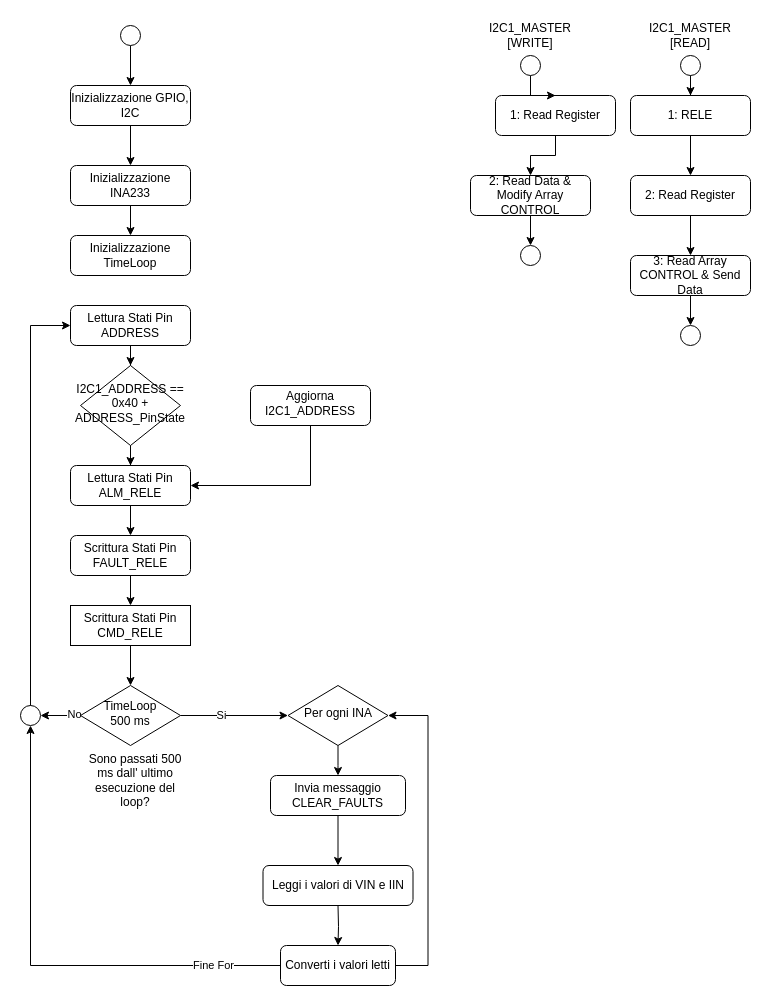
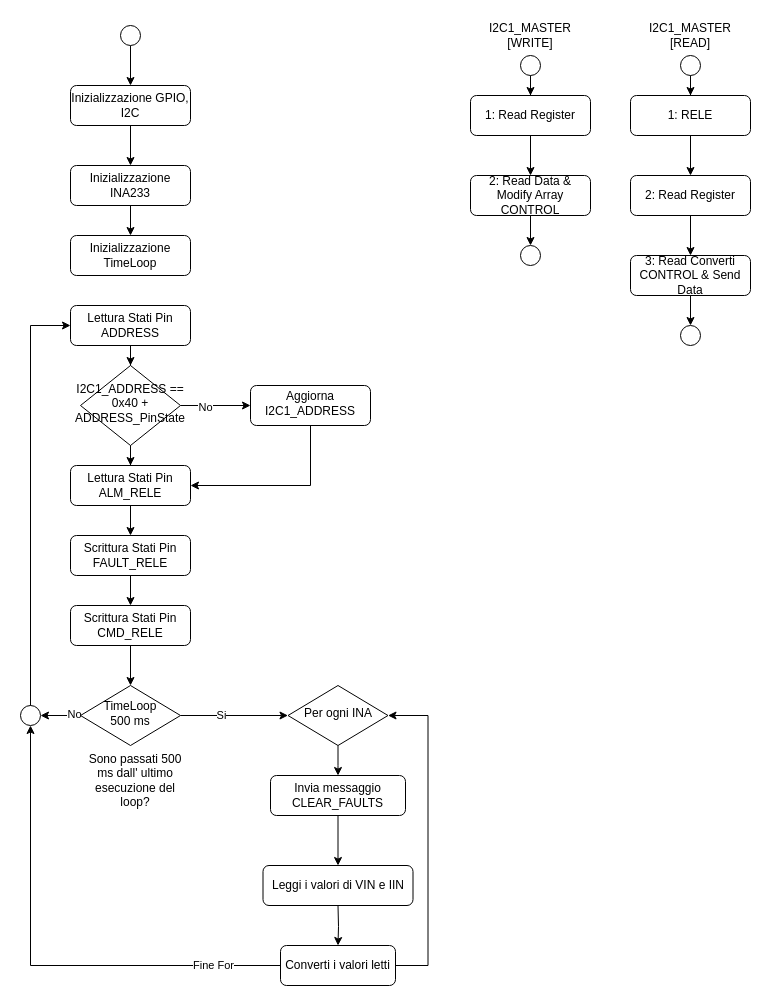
- <mxCell id="42" value="1: Read Register" style="rounded=1;whiteSpace=wrap;html=1;fontSize=12;glass=0;strokeWidth=1;shadow=0;" vertex="1" parent="1"><mxGeometry x="495" y="95" width="120" height="40" as="geometry" /></mxCell>
+ <mxCell id="42" value="1: Read Register" style="rounded=1;whiteSpace=wrap;html=1;fontSize=12;glass=0;strokeWidth=1;shadow=0;" vertex="1" parent="1"><mxGeometry x="470" y="95" width="120" height="40" as="geometry" /></mxCell>
- <mxCell id="53" value="3: Read Array CONTROL &amp;amp; Send Data" style="rounded=1;whiteSpace=wrap;html=1;fontSize=12;glass=0;strokeWidth=1;shadow=0;" vertex="1" parent="1"><mxGeometry x="630" y="255" width="120" height="40" as="geometry" /></mxCell>
+ <mxCell id="53" value="3: Read Converti CONTROL &amp;amp; Send Data" style="rounded=1;whiteSpace=wrap;html=1;fontSize=12;glass=0;strokeWidth=1;shadow=0;" vertex="1" parent="1"><mxGeometry x="630" y="255" width="120" height="40" as="geometry" /></mxCell>
+ <mxCell id="19" value="" style="edgeStyle=orthogonalEdgeStyle;rounded=0;orthogonalLoop=1;jettySize=auto;html=1;" edge="1" parent="1" source="22" target="24"><mxGeometry relative="1" as="geometry" /></mxCell>
+ <mxCell id="20" value="No" style="edgeLabel;html=1;align=center;verticalAlign=middle;resizable=0;points=[];" vertex="1" connectable="0" parent="19"><mxGeometry x="-0.314" y="-1" relative="1" as="geometry"><mxPoint as="offset" /></mxGeometry></mxCell>
- <mxCell id="13" value="Scrittura Stati Pin CMD_RELE" style="whiteSpace=wrap;html=1;fontSize=12;glass=0;strokeWidth=1;shadow=0;rounded=0;" vertex="1" parent="1"><mxGeometry x="70" y="605" width="120" height="40" as="geometry" /></mxCell>
+ <mxCell id="13" value="Scrittura Stati Pin CMD_RELE" style="rounded=1;whiteSpace=wrap;html=1;fontSize=12;glass=0;strokeWidth=1;shadow=0;" vertex="1" parent="1"><mxGeometry x="70" y="605" width="120" height="40" as="geometry" /></mxCell>
